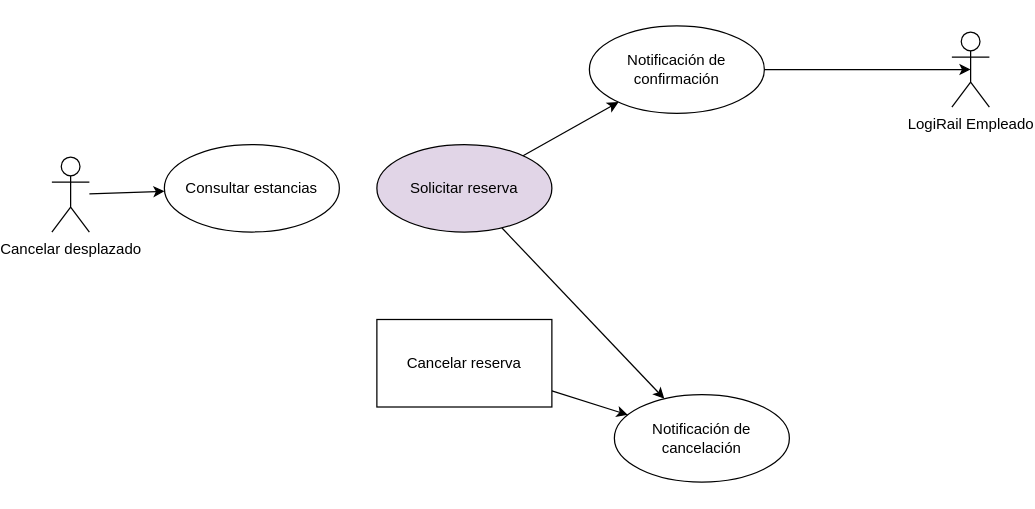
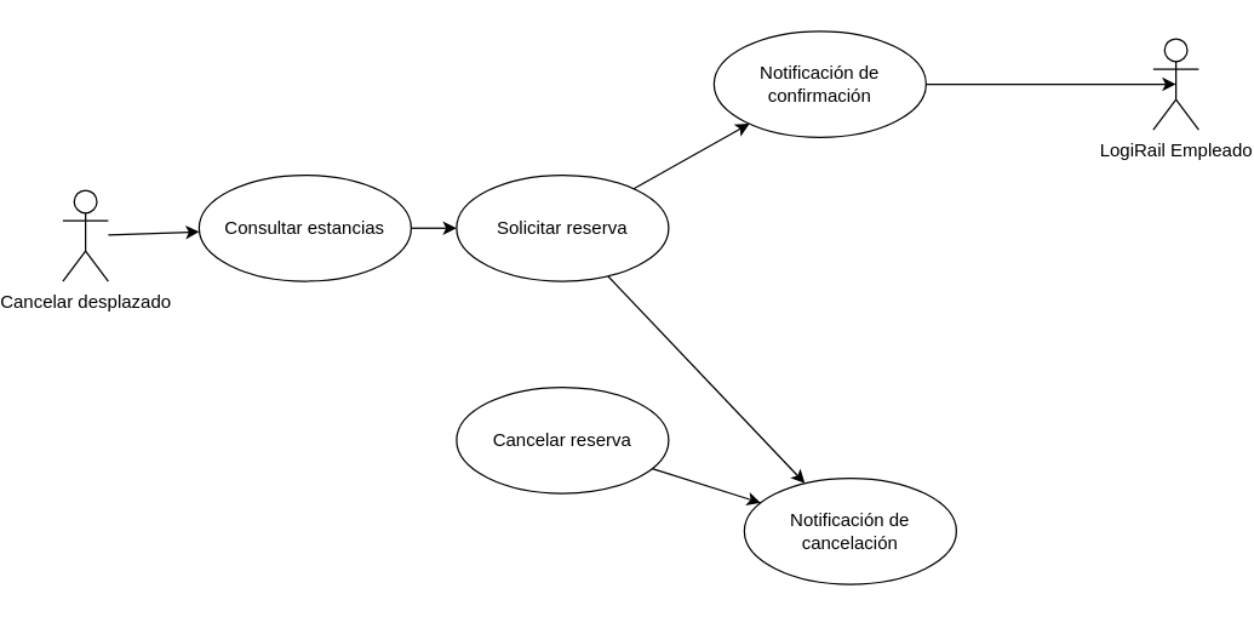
+ <mxCell id="8" style="edgeStyle=none;html=1;" parent="1" source="4" target="7" edge="1"><mxGeometry relative="1" as="geometry"><mxPoint x="300" y="170" as="sourcePoint" /></mxGeometry></mxCell>
- <mxCell id="7" value="Solicitar reserva" style="ellipse;whiteSpace=wrap;html=1;fillColor=#e1d5e7;" parent="1" vertex="1"><mxGeometry x="280" y="115" width="140" height="70" as="geometry" /></mxCell>
+ <mxCell id="7" value="Solicitar reserva" style="ellipse;whiteSpace=wrap;html=1;" parent="1" vertex="1"><mxGeometry x="280" y="115" width="140" height="70" as="geometry" /></mxCell>
- <mxCell id="11" value="Cancelar reserva" style="whiteSpace=wrap;html=1;rounded=0;" vertex="1" parent="1"><mxGeometry x="280" y="255" width="140" height="70" as="geometry" /></mxCell>
+ <mxCell id="11" value="Cancelar reserva" style="ellipse;whiteSpace=wrap;html=1;" vertex="1" parent="1"><mxGeometry x="280" y="255" width="140" height="70" as="geometry" /></mxCell>
